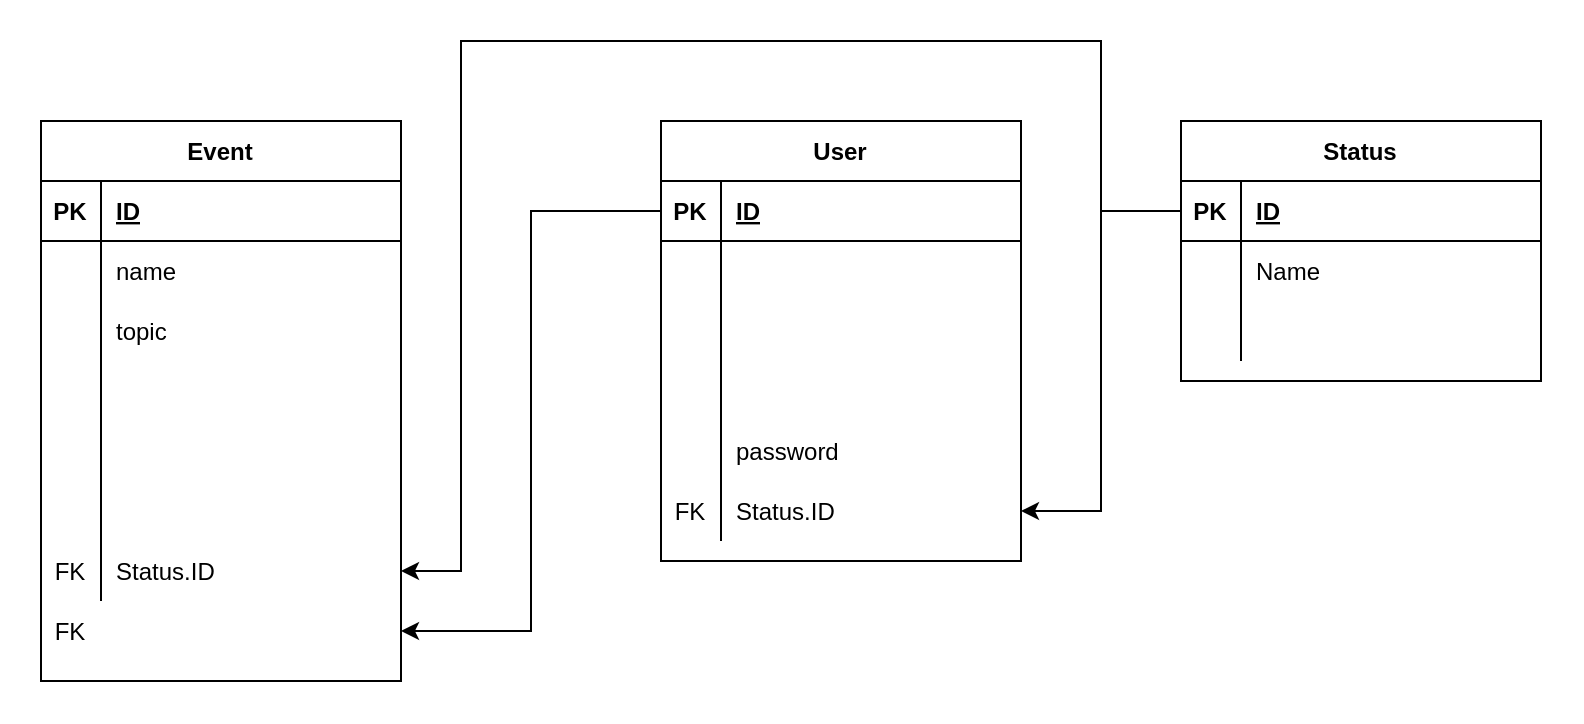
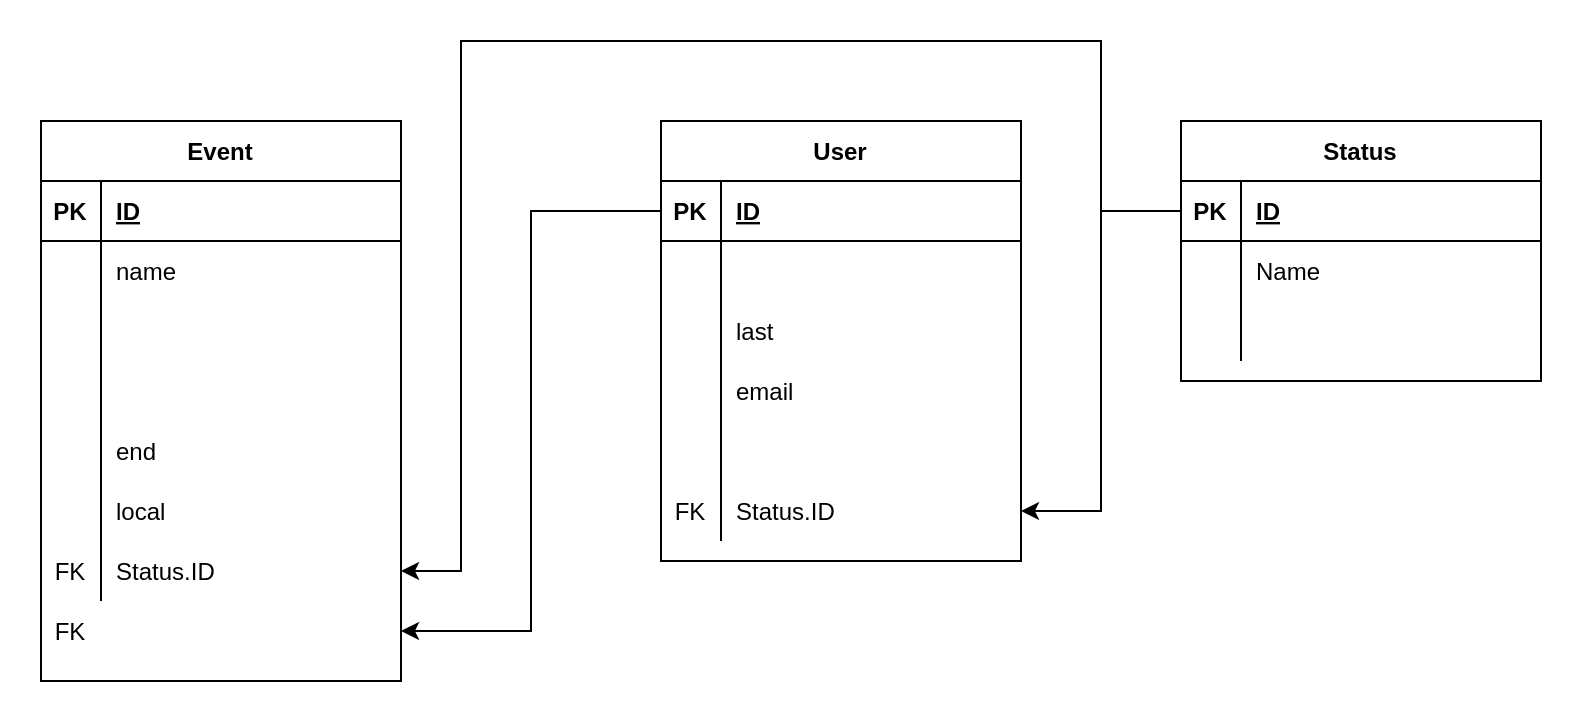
- <mxCell id="11" value="topic" style="shape=partialRectangle;connectable=0;fillColor=none;top=0;left=0;bottom=0;right=0;align=left;spacingLeft=6;overflow=hidden;" vertex="1" parent="9"><mxGeometry x="30" width="150" height="30" as="geometry"><mxRectangle width="150" height="30" as="alternateBounds" /></mxGeometry></mxCell>
+ <mxCell id="33" value="last" style="shape=partialRectangle;connectable=0;fillColor=none;top=0;left=0;bottom=0;right=0;align=left;spacingLeft=6;overflow=hidden;" vertex="1" parent="31"><mxGeometry x="30" width="150" height="30" as="geometry"><mxRectangle width="150" height="30" as="alternateBounds" /></mxGeometry></mxCell>
+ <mxCell id="36" value="email" style="shape=partialRectangle;connectable=0;fillColor=none;top=0;left=0;bottom=0;right=0;align=left;spacingLeft=6;overflow=hidden;" vertex="1" parent="34"><mxGeometry x="30" width="150" height="30" as="geometry"><mxRectangle width="150" height="30" as="alternateBounds" /></mxGeometry></mxCell>
+ <mxCell id="16" value="end" style="shape=partialRectangle;connectable=0;fillColor=none;top=0;left=0;bottom=0;right=0;align=left;spacingLeft=6;overflow=hidden;" vertex="1" parent="14"><mxGeometry x="30" width="150" height="30" as="geometry"><mxRectangle width="150" height="30" as="alternateBounds" /></mxGeometry></mxCell>
- <mxCell id="39" value="password" style="shape=partialRectangle;connectable=0;fillColor=none;top=0;left=0;bottom=0;right=0;align=left;spacingLeft=6;overflow=hidden;" vertex="1" parent="37"><mxGeometry x="30" width="150" height="30" as="geometry"><mxRectangle width="150" height="30" as="alternateBounds" /></mxGeometry></mxCell>
+ <mxCell id="19" value="local" style="shape=partialRectangle;connectable=0;fillColor=none;top=0;left=0;bottom=0;right=0;align=left;spacingLeft=6;overflow=hidden;" vertex="1" parent="17"><mxGeometry x="30" width="150" height="30" as="geometry"><mxRectangle width="150" height="30" as="alternateBounds" /></mxGeometry></mxCell>
